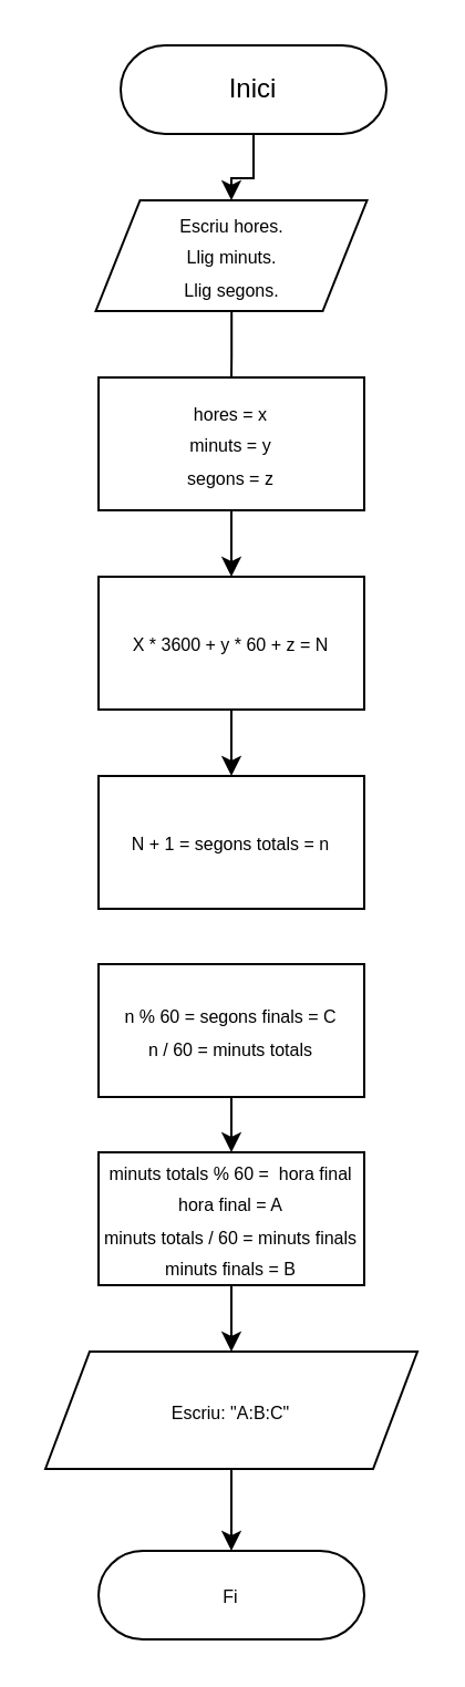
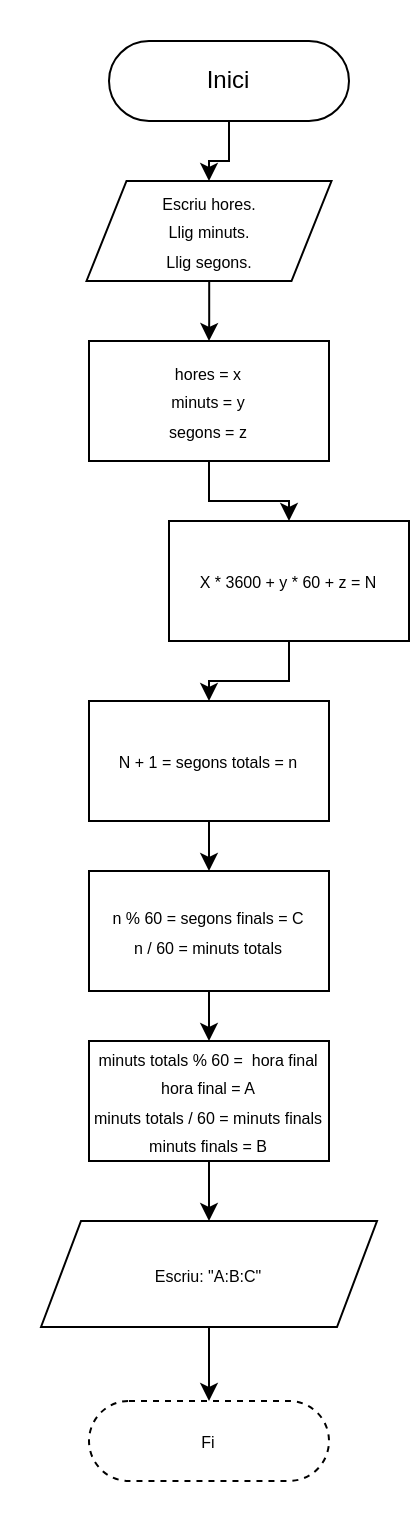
- <mxCell id="4" style="edgeStyle=orthogonalEdgeStyle;rounded=0;orthogonalLoop=1;jettySize=auto;html=1;endArrow=none;" edge="1" parent="1" source="5" target="7"><mxGeometry relative="1" as="geometry"><mxPoint x="104" y="180" as="targetPoint" /></mxGeometry></mxCell>
+ <mxCell id="4" style="edgeStyle=orthogonalEdgeStyle;rounded=0;orthogonalLoop=1;jettySize=auto;html=1;" edge="1" parent="1" source="5" target="7"><mxGeometry relative="1" as="geometry"><mxPoint x="104" y="180" as="targetPoint" /></mxGeometry></mxCell>
- <mxCell id="9" value="&lt;font style=&quot;font-size: 8px&quot;&gt;X * 3600 + y * 60 + z = N&lt;/font&gt;" style="rounded=0;whiteSpace=wrap;html=1;" vertex="1" parent="1"><mxGeometry x="44" y="260" width="120" height="60" as="geometry" /></mxCell>
+ <mxCell id="9" value="&lt;font style=&quot;font-size: 8px&quot;&gt;X * 3600 + y * 60 + z = N&lt;/font&gt;" style="rounded=0;whiteSpace=wrap;html=1;" vertex="1" parent="1"><mxGeometry x="84" y="260" width="120" height="60" as="geometry" /></mxCell>
+ <mxCell id="10" style="edgeStyle=orthogonalEdgeStyle;rounded=0;orthogonalLoop=1;jettySize=auto;html=1;" edge="1" parent="1" source="11" target="13"><mxGeometry relative="1" as="geometry"><mxPoint x="104" y="450" as="targetPoint" /></mxGeometry></mxCell>
- <mxCell id="18" value="&lt;font style=&quot;font-size: 8px&quot;&gt;Fi&lt;/font&gt;" style="rounded=1;whiteSpace=wrap;html=1;arcSize=50;" vertex="1" parent="1"><mxGeometry x="44" y="700" width="120" height="40" as="geometry" /></mxCell>
+ <mxCell id="18" value="&lt;font style=&quot;font-size: 8px&quot;&gt;Fi&lt;/font&gt;" style="rounded=1;whiteSpace=wrap;html=1;arcSize=50;dashed=1;" vertex="1" parent="1"><mxGeometry x="44" y="700" width="120" height="40" as="geometry" /></mxCell>
